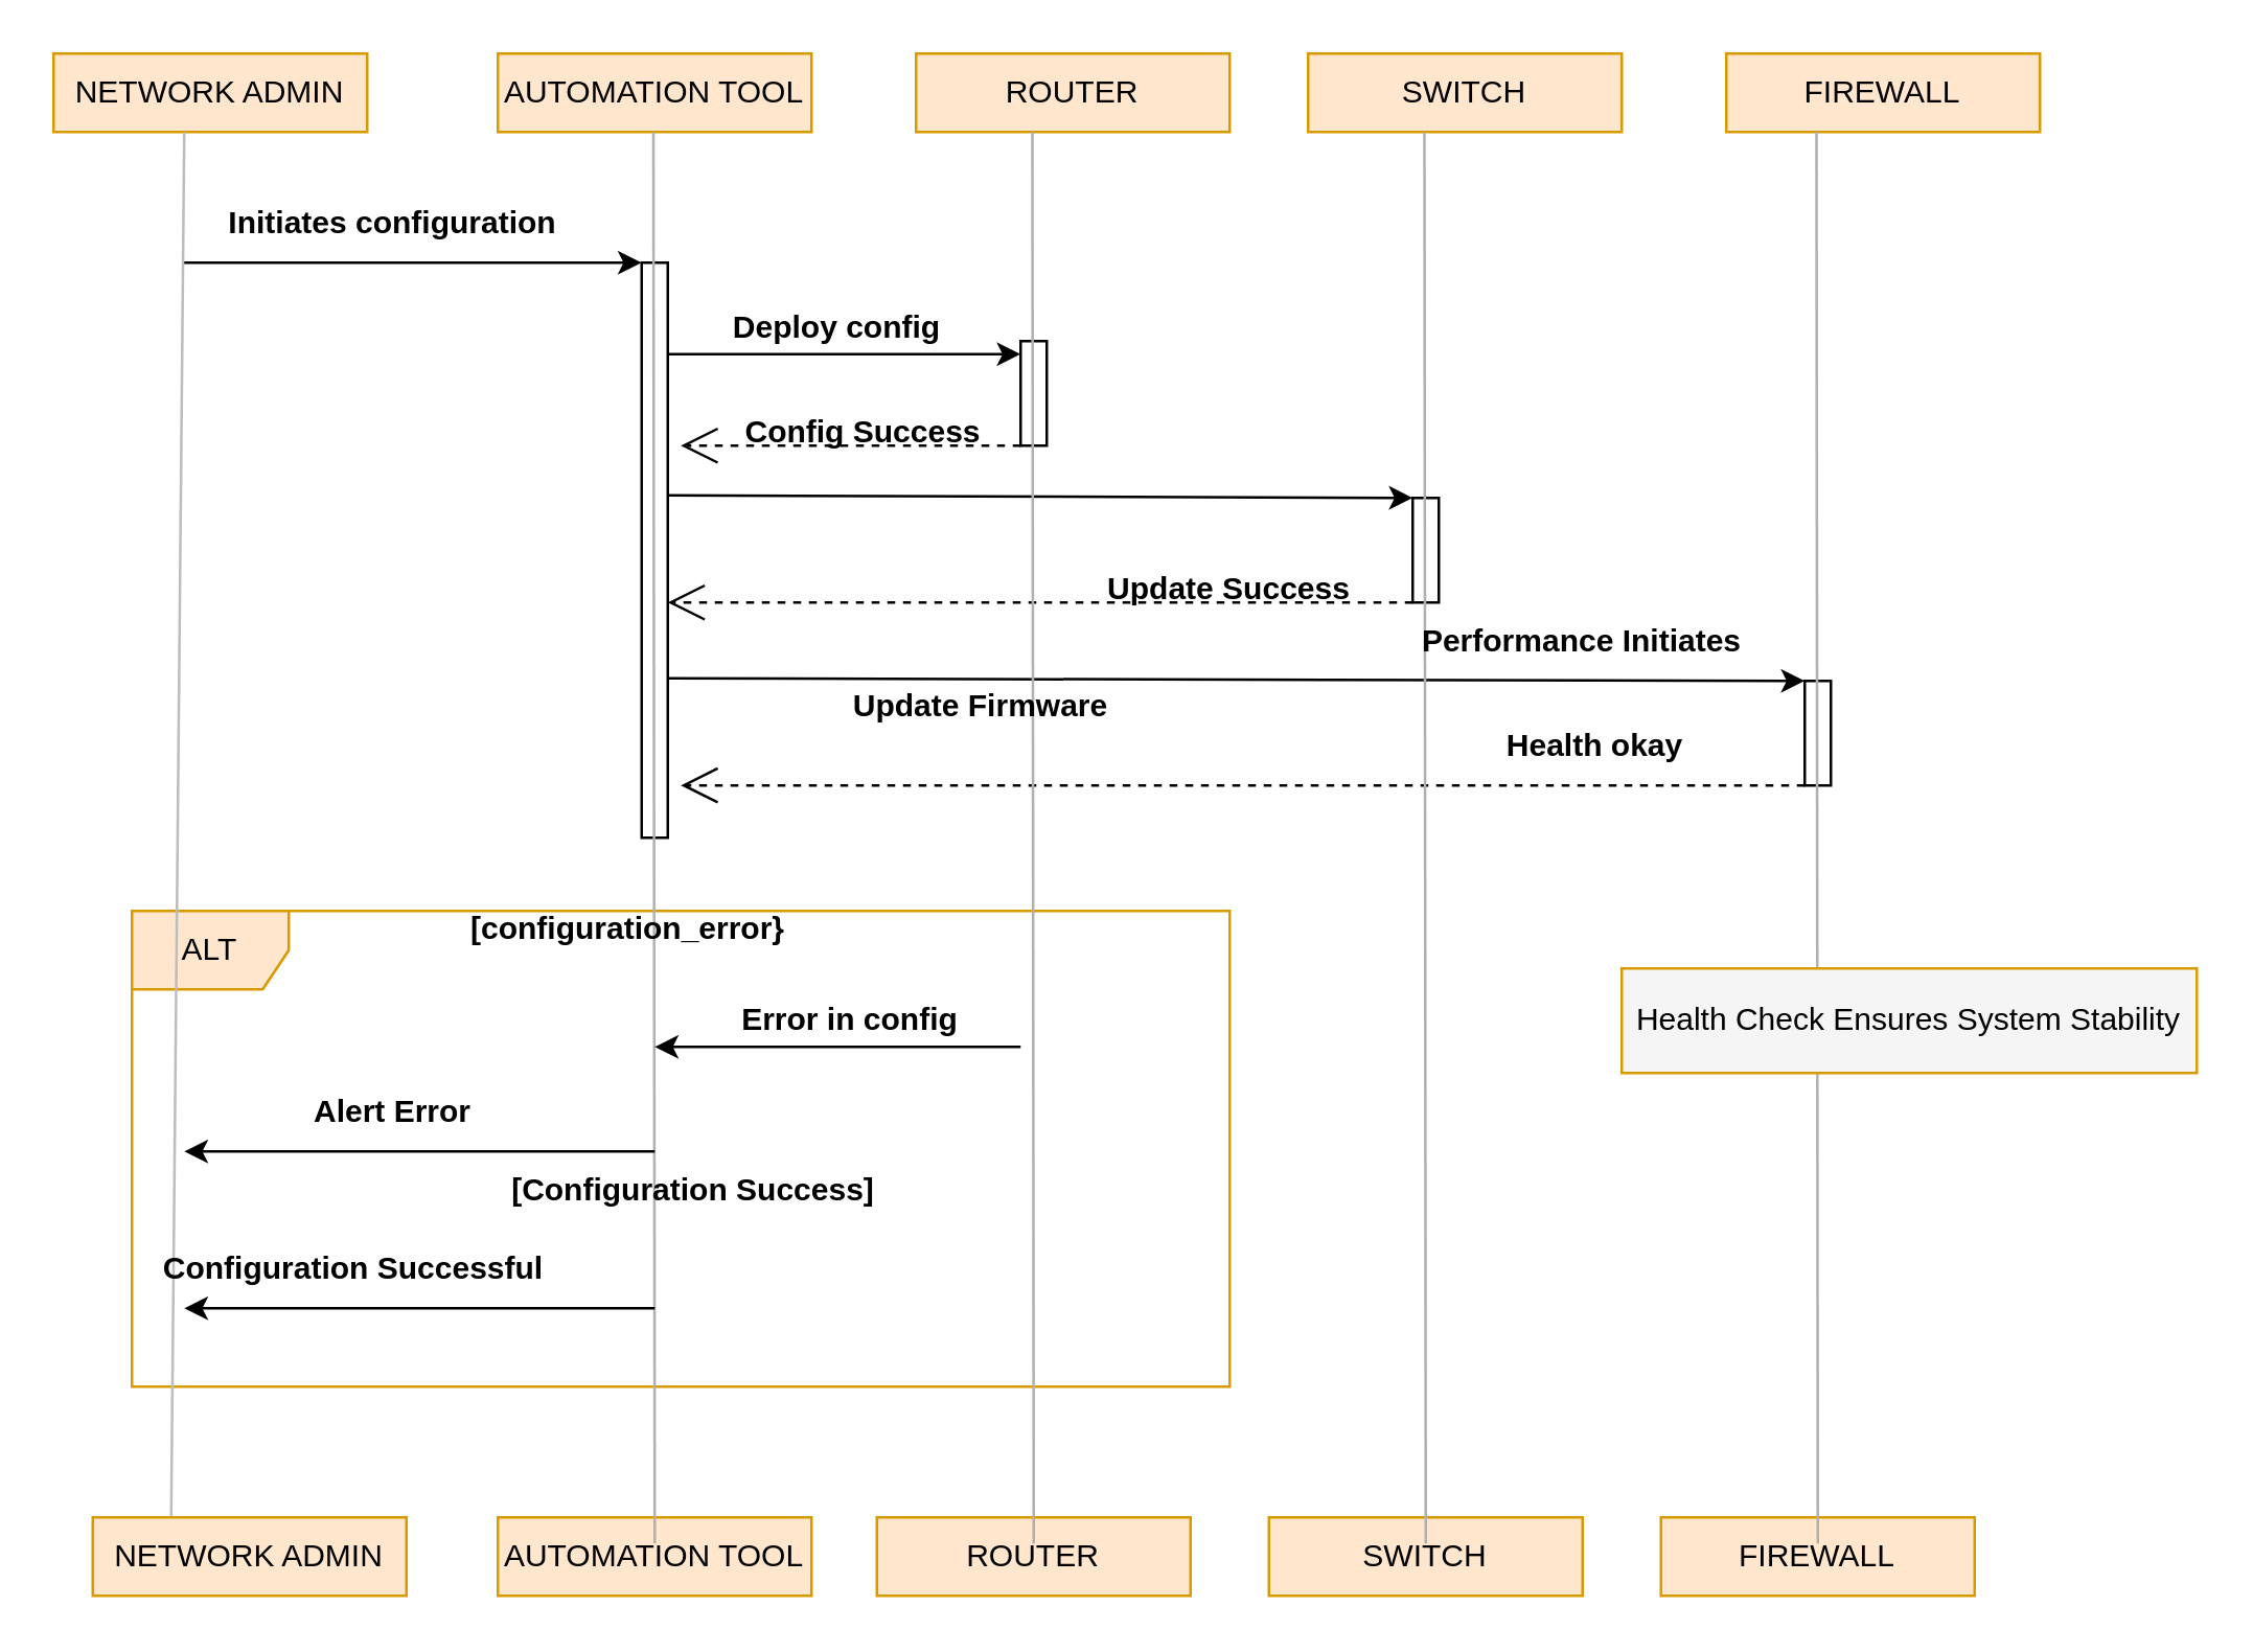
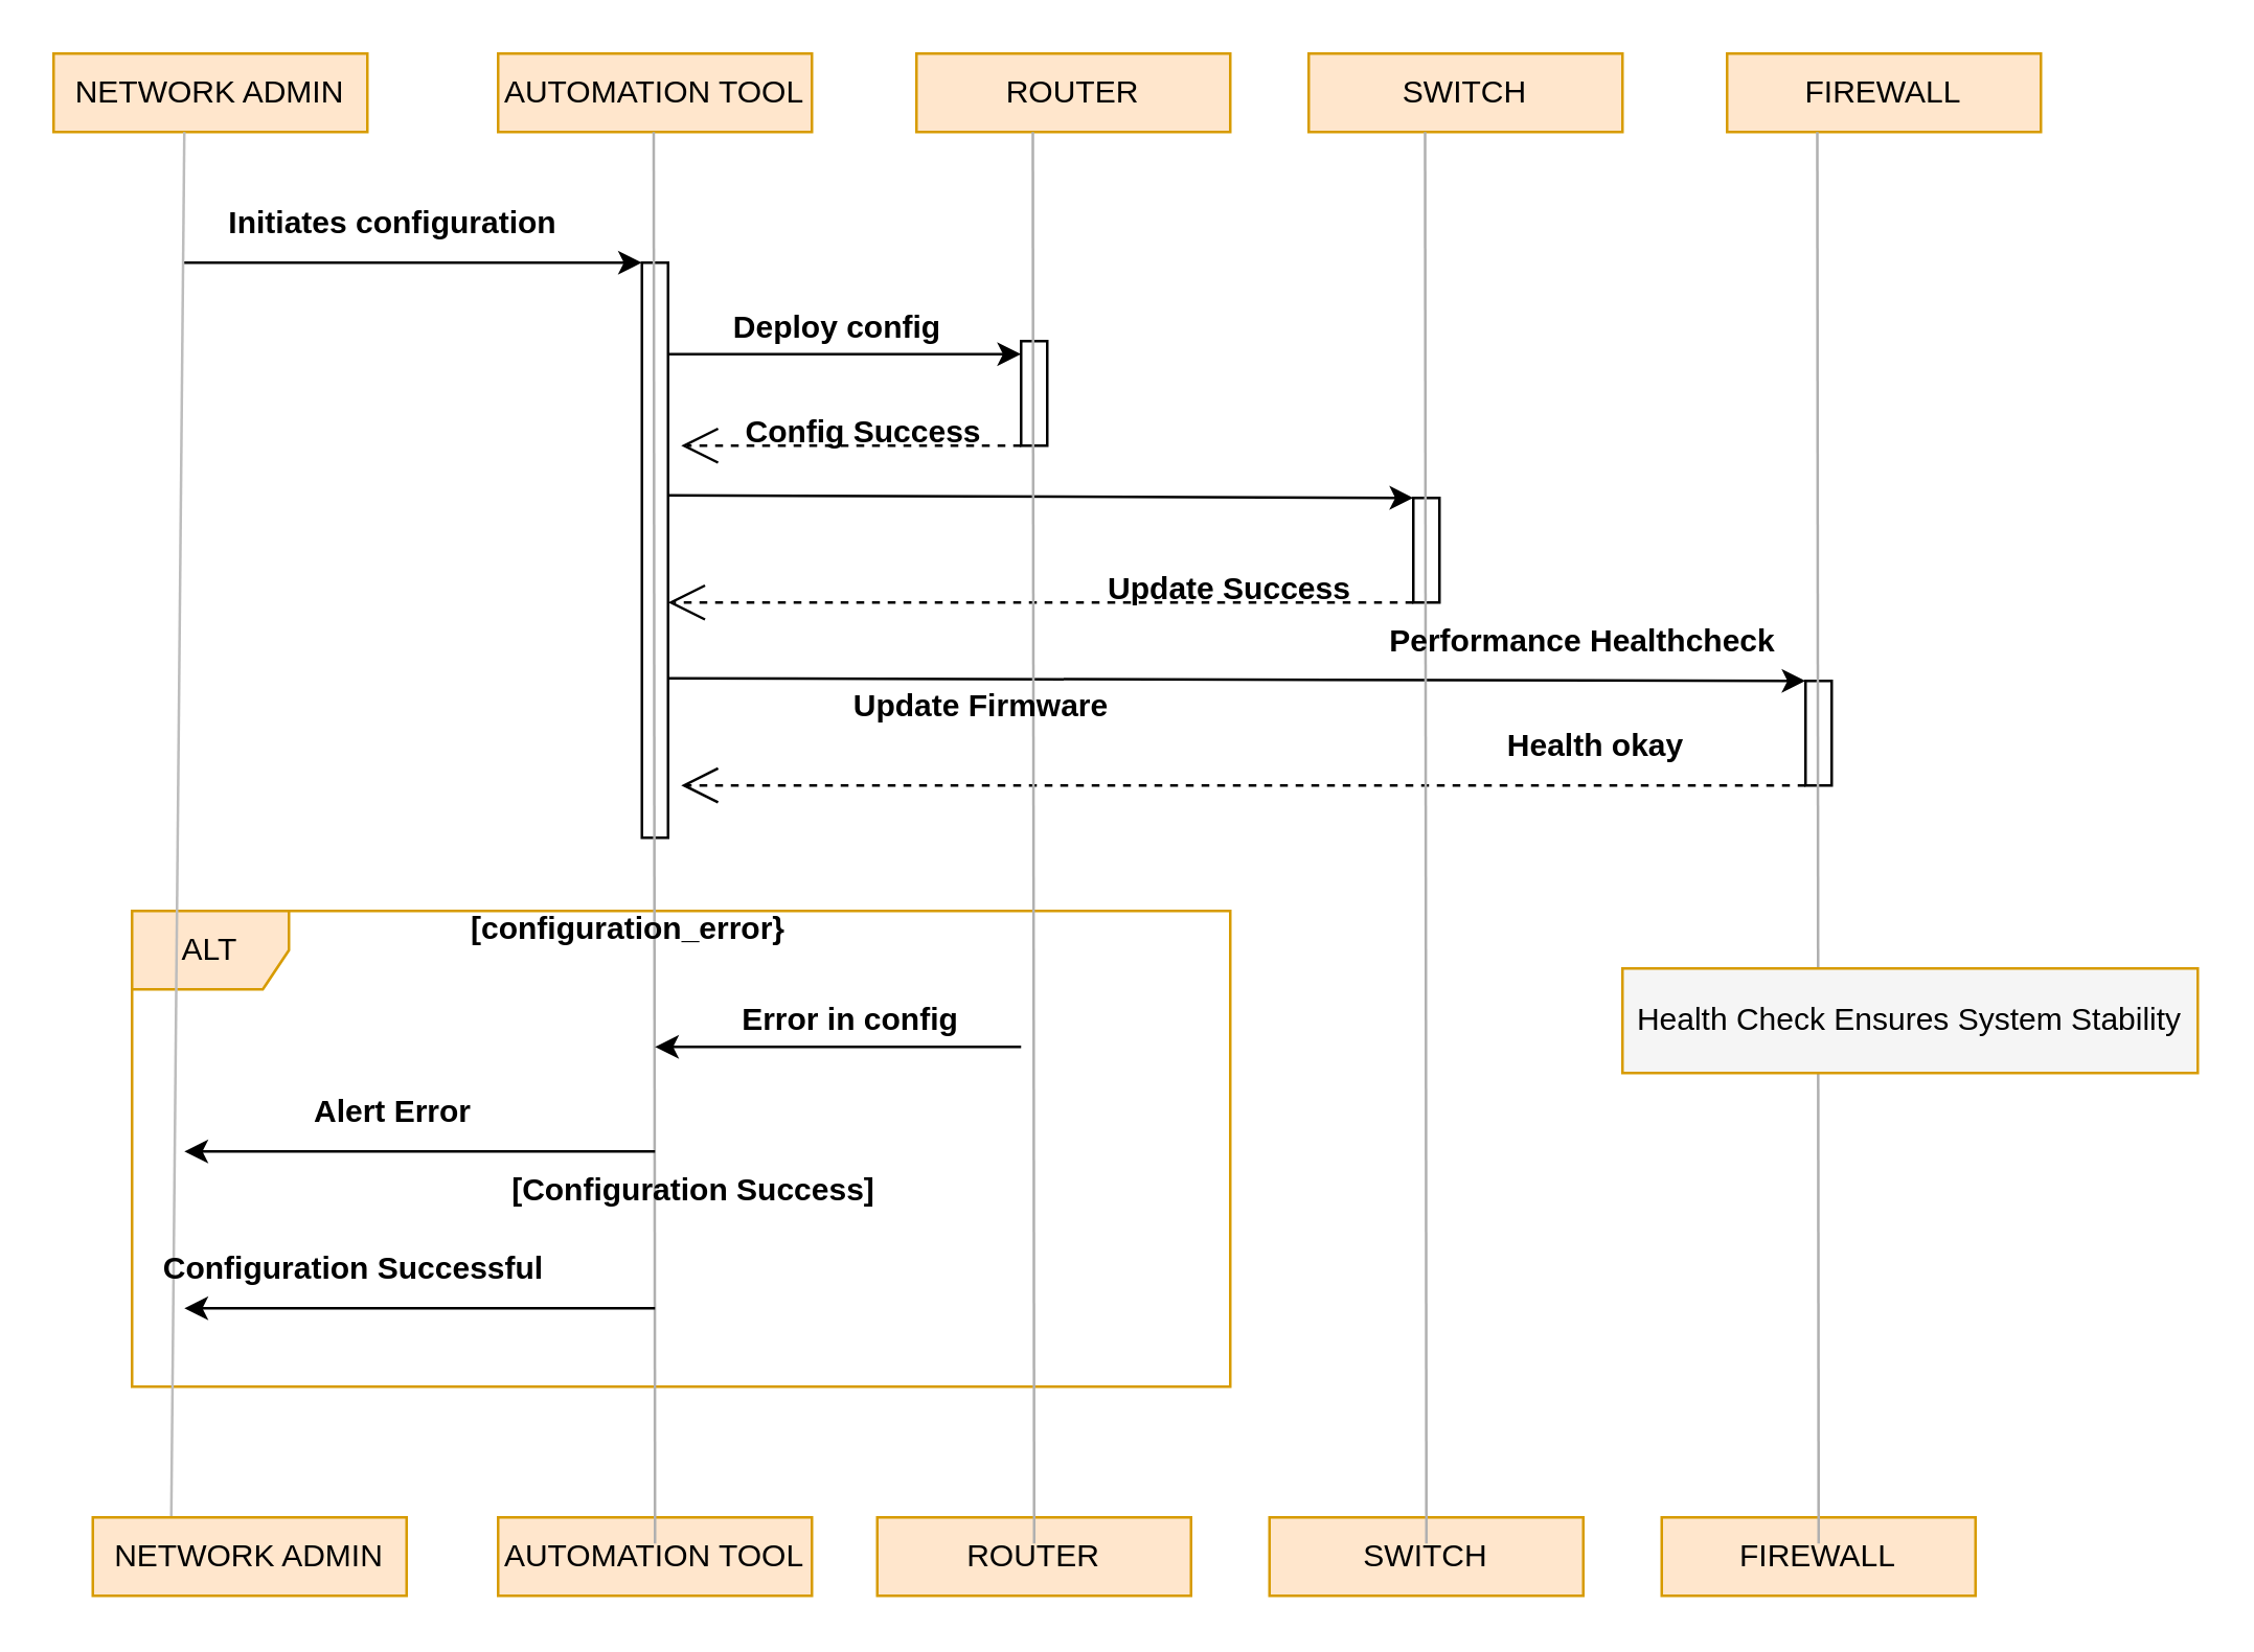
- <mxCell id="38" value="&lt;b&gt;Performance Initiates&lt;/b&gt;" style="text;html=1;align=center;verticalAlign=middle;whiteSpace=wrap;rounded=0;" vertex="1" parent="1"><mxGeometry x="520" y="230" width="170" height="30" as="geometry" /></mxCell>
+ <mxCell id="38" value="&lt;b&gt;Performance Healthcheck&lt;/b&gt;" style="text;html=1;align=center;verticalAlign=middle;whiteSpace=wrap;rounded=0;" vertex="1" parent="1"><mxGeometry x="520" y="230" width="170" height="30" as="geometry" /></mxCell>
